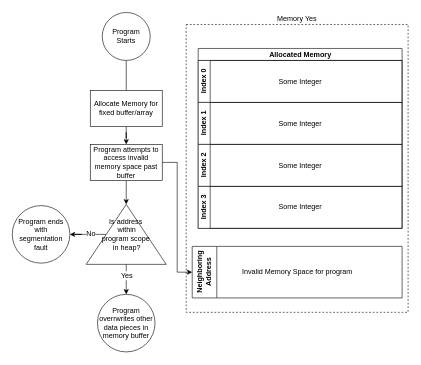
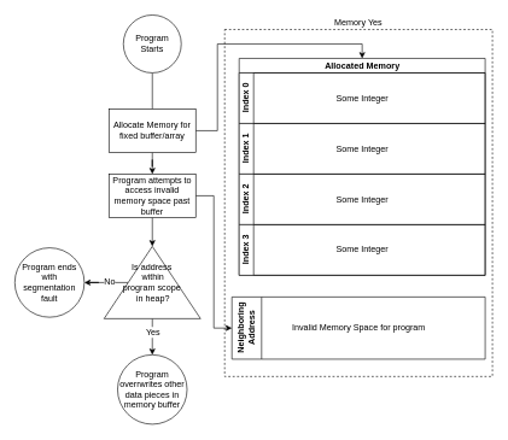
+ <mxCell id="14" value="" style="edgeStyle=orthogonalEdgeStyle;rounded=0;orthogonalLoop=1;jettySize=auto;html=1;entryX=0.5;entryY=0;entryDx=0;entryDy=0;" edge="1" parent="1" source="16" target="3"><mxGeometry relative="1" as="geometry"><mxPoint x="350" y="50" as="targetPoint" /></mxGeometry></mxCell>
